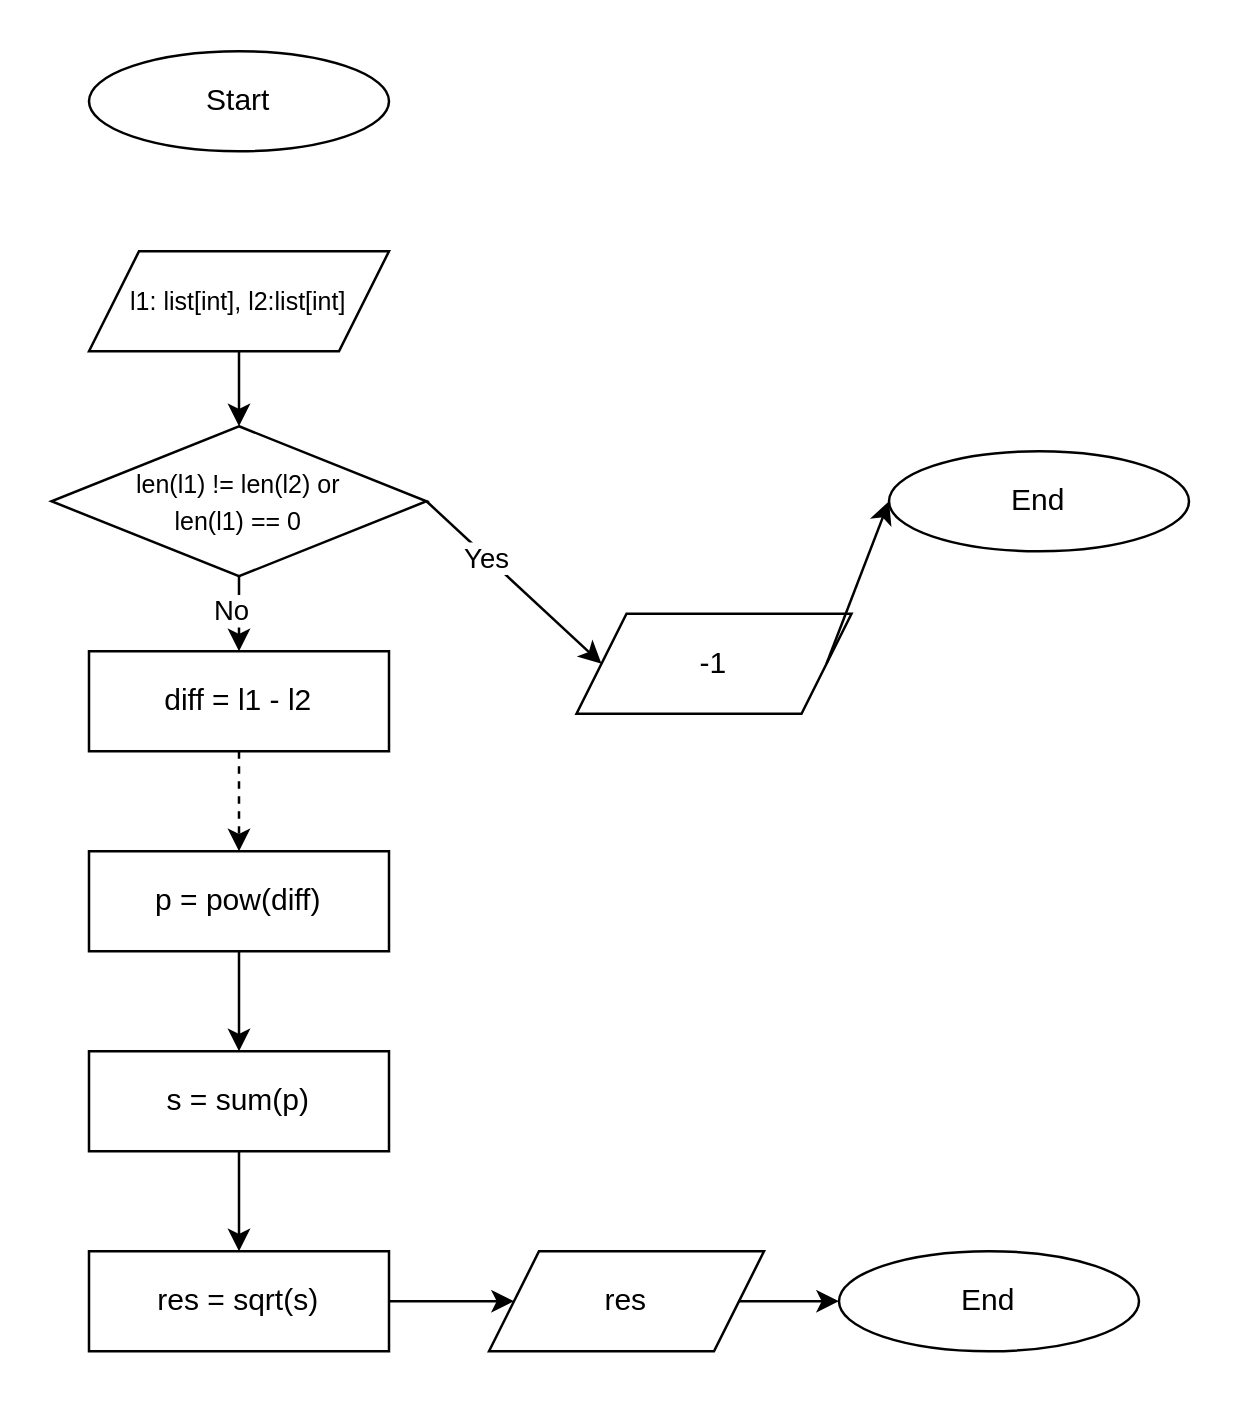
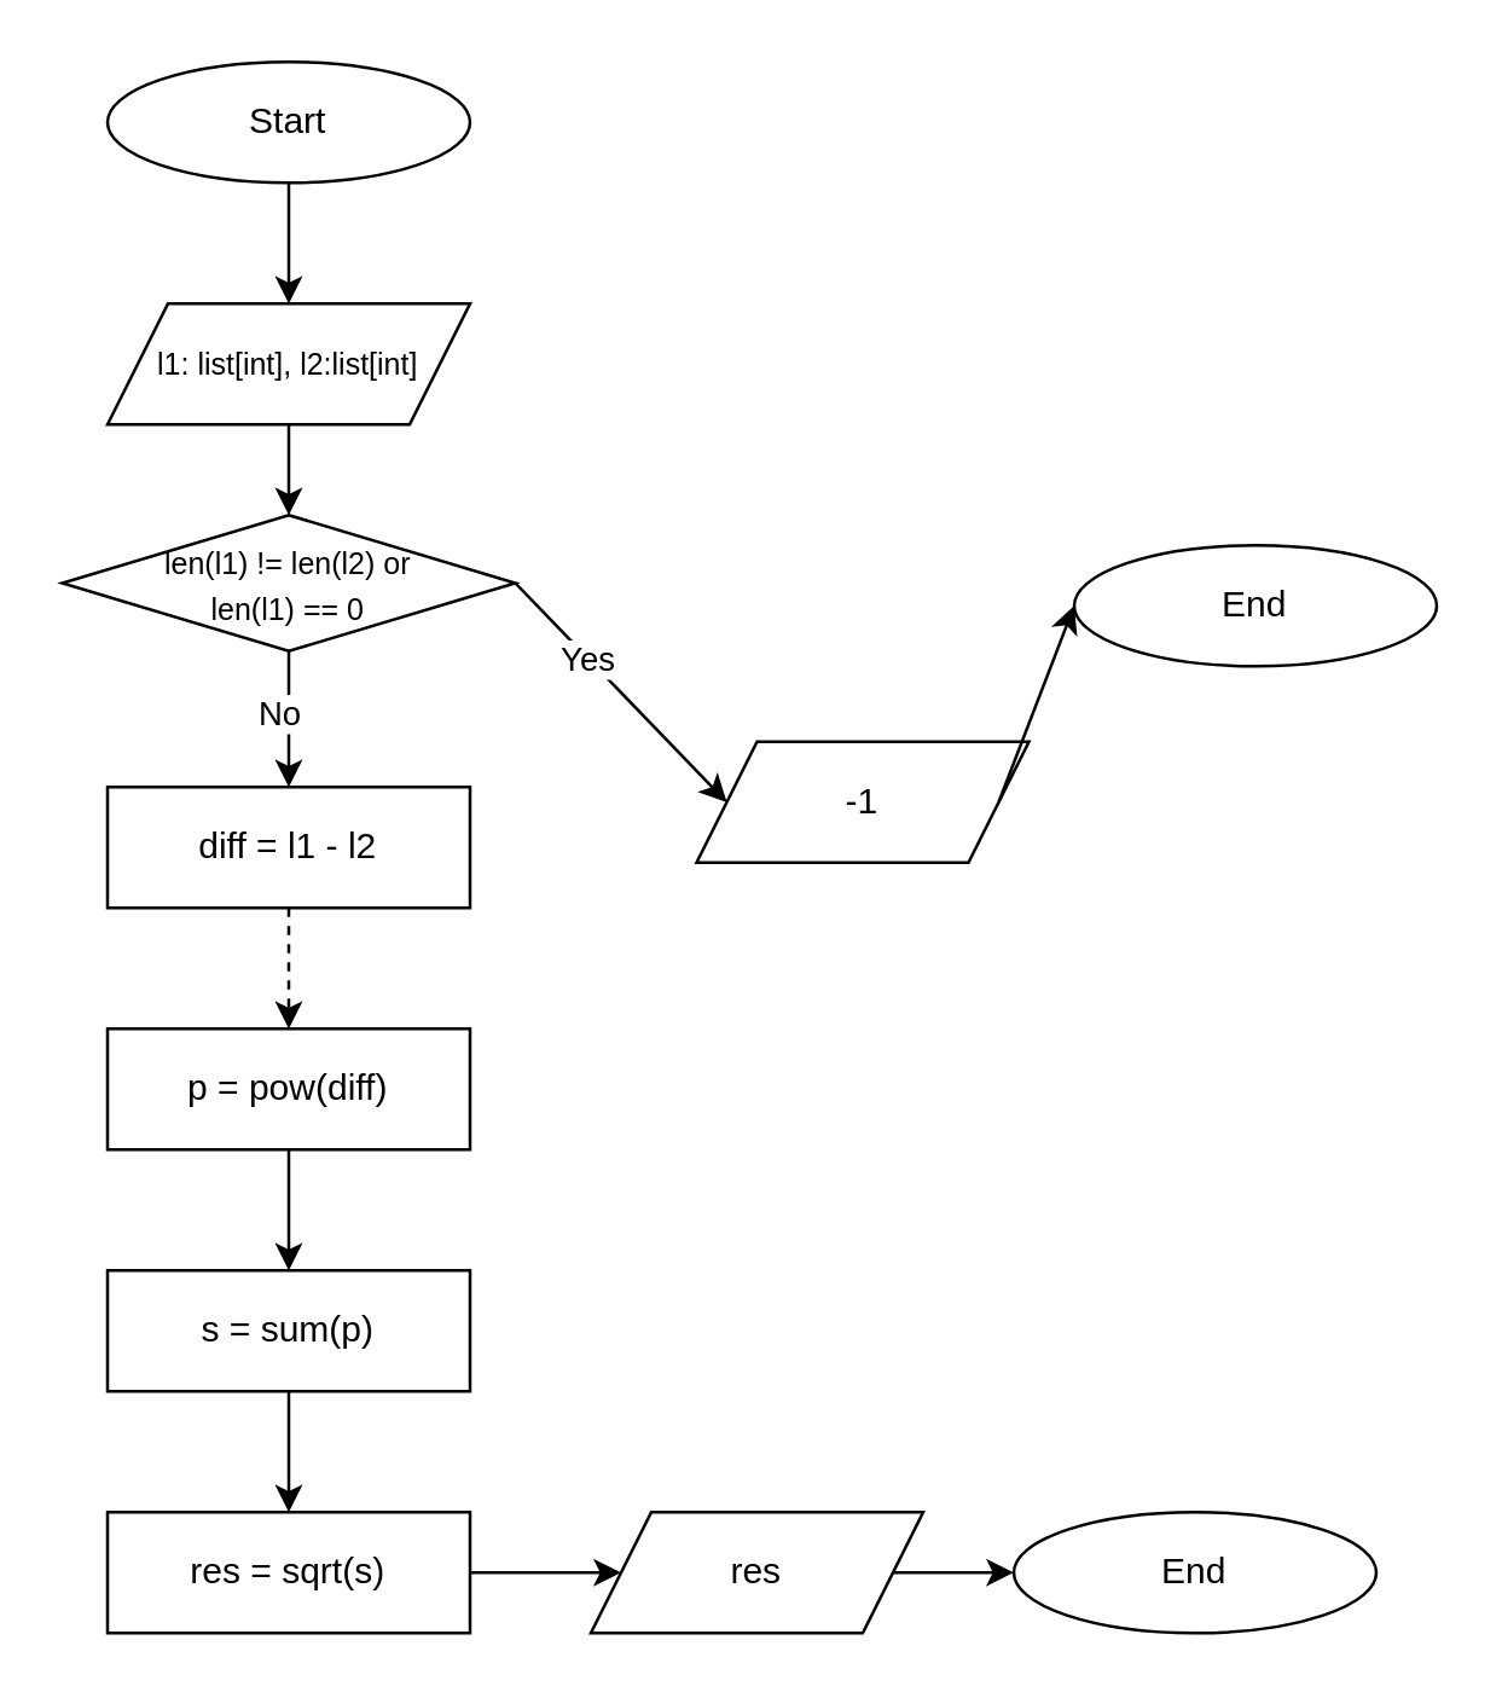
+ <mxCell id="5" value="" style="endArrow=classic;html=1;rounded=0;exitX=0.5;exitY=1;exitDx=0;exitDy=0;entryX=0.5;entryY=0;entryDx=0;entryDy=0;" parent="1" source="2" target="3" edge="1"><mxGeometry width="50" height="50" relative="1" as="geometry"><mxPoint x="-195" y="270" as="sourcePoint" /><mxPoint x="-145" y="220" as="targetPoint" /></mxGeometry></mxCell>
- <mxCell id="4" value="&lt;font style=&quot;font-size: 10px;&quot;&gt;len(l1) != len(l2) or&lt;/font&gt;&lt;div&gt;&lt;font style=&quot;font-size: 10px;&quot;&gt;len(l1) == 0&lt;/font&gt;&lt;/div&gt;" style="rhombus;whiteSpace=wrap;html=1;" parent="1" vertex="1"><mxGeometry x="20" y="170" width="150" height="60" as="geometry" /></mxCell>
+ <mxCell id="4" value="&lt;font style=&quot;font-size: 10px;&quot;&gt;len(l1) != len(l2) or&lt;/font&gt;&lt;div&gt;&lt;font style=&quot;font-size: 10px;&quot;&gt;len(l1) == 0&lt;/font&gt;&lt;/div&gt;" style="rhombus;whiteSpace=wrap;html=1;" parent="1" vertex="1"><mxGeometry x="20" y="170" width="150" height="45" as="geometry" /></mxCell>
